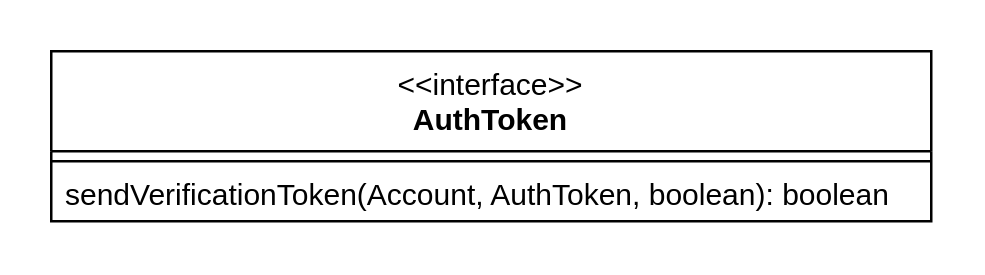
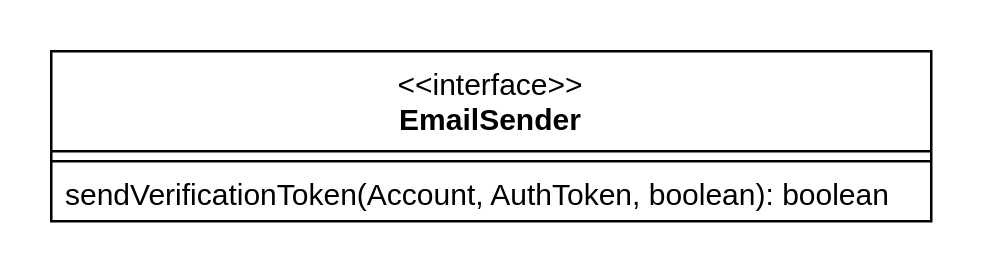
- <mxCell id="2" value="&lt;div&gt;&amp;lt;&amp;lt;interface&amp;gt;&amp;gt;&lt;/div&gt;&lt;div&gt;&lt;b&gt;AuthToken&lt;/b&gt;&lt;/div&gt;&lt;div&gt;&lt;br&gt;&lt;/div&gt;" style="swimlane;fontStyle=0;align=center;verticalAlign=top;childLayout=stackLayout;horizontal=1;startSize=40;horizontalStack=0;resizeParent=1;resizeParentMax=0;resizeLast=0;collapsible=0;marginBottom=0;html=1;whiteSpace=wrap;" vertex="1" parent="1"><mxGeometry x="20" y="20" width="352" height="68" as="geometry" /></mxCell>
+ <mxCell id="2" value="&lt;div&gt;&amp;lt;&amp;lt;interface&amp;gt;&amp;gt;&lt;/div&gt;&lt;div&gt;&lt;b&gt;EmailSender&lt;/b&gt;&lt;/div&gt;&lt;div&gt;&lt;br&gt;&lt;/div&gt;" style="swimlane;fontStyle=0;align=center;verticalAlign=top;childLayout=stackLayout;horizontal=1;startSize=40;horizontalStack=0;resizeParent=1;resizeParentMax=0;resizeLast=0;collapsible=0;marginBottom=0;html=1;whiteSpace=wrap;" vertex="1" parent="1"><mxGeometry x="20" y="20" width="352" height="68" as="geometry" /></mxCell>
